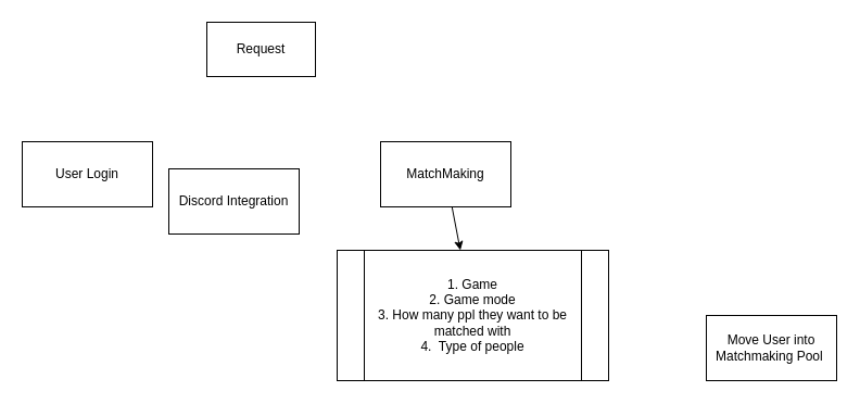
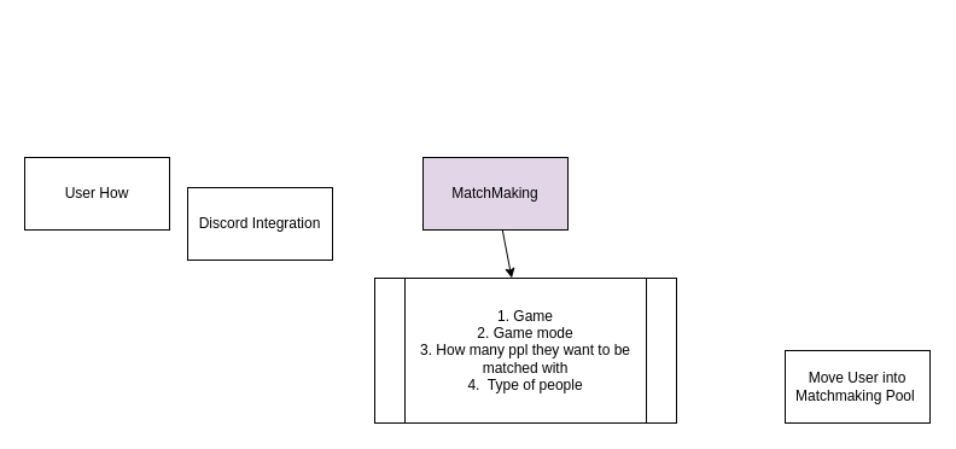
- <mxCell id="2" value="Request" style="whiteSpace=wrap;html=1;" parent="1" vertex="1"><mxGeometry x="190" y="20" width="100" height="50" as="geometry" /></mxCell>
- <mxCell id="3" value="User Login" style="whiteSpace=wrap;html=1;" parent="1" vertex="1"><mxGeometry x="20" y="130" width="120" height="60" as="geometry" /></mxCell>
+ <mxCell id="3" value="User How" style="whiteSpace=wrap;html=1;" parent="1" vertex="1"><mxGeometry x="20" y="130" width="120" height="60" as="geometry" /></mxCell>
- <mxCell id="6" value="MatchMaking" style="whiteSpace=wrap;html=1;" parent="1" vertex="1"><mxGeometry x="350" y="130" width="120" height="60" as="geometry" /></mxCell>
+ <mxCell id="6" value="MatchMaking" style="whiteSpace=wrap;html=1;fillColor=#e1d5e7;" parent="1" vertex="1"><mxGeometry x="350" y="130" width="120" height="60" as="geometry" /></mxCell>
